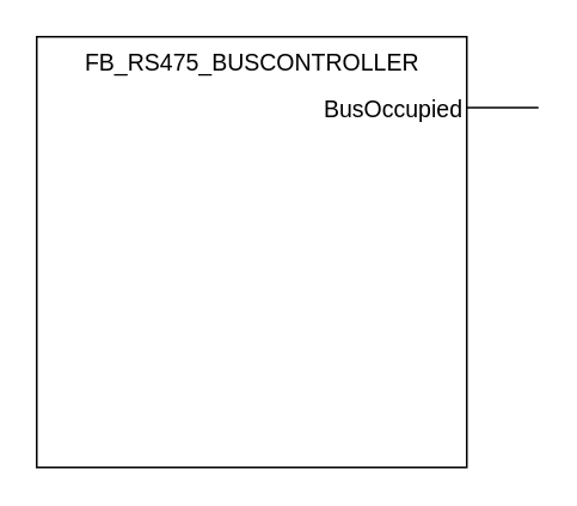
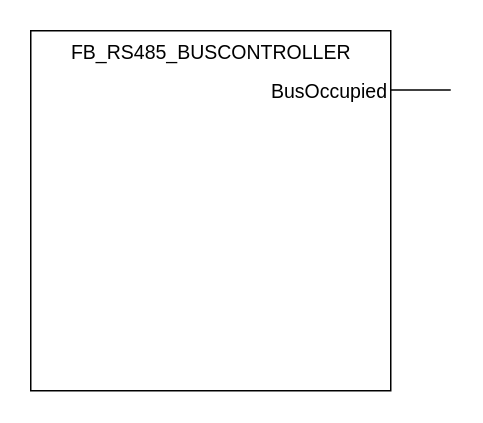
- <mxCell id="3" value="&lt;div&gt;&lt;span&gt;FB_RS475_BUSCONTROLLER&lt;/span&gt;&lt;/div&gt;" style="text;html=1;align=center;fontSize=13;" parent="1" vertex="1"><mxGeometry x="35" y="20" width="210" height="30" as="geometry" /></mxCell>
+ <mxCell id="3" value="&lt;div&gt;&lt;span&gt;FB_RS485_BUSCONTROLLER&lt;/span&gt;&lt;/div&gt;" style="text;html=1;align=center;fontSize=13;" parent="1" vertex="1"><mxGeometry x="35" y="20" width="210" height="30" as="geometry" /></mxCell>
